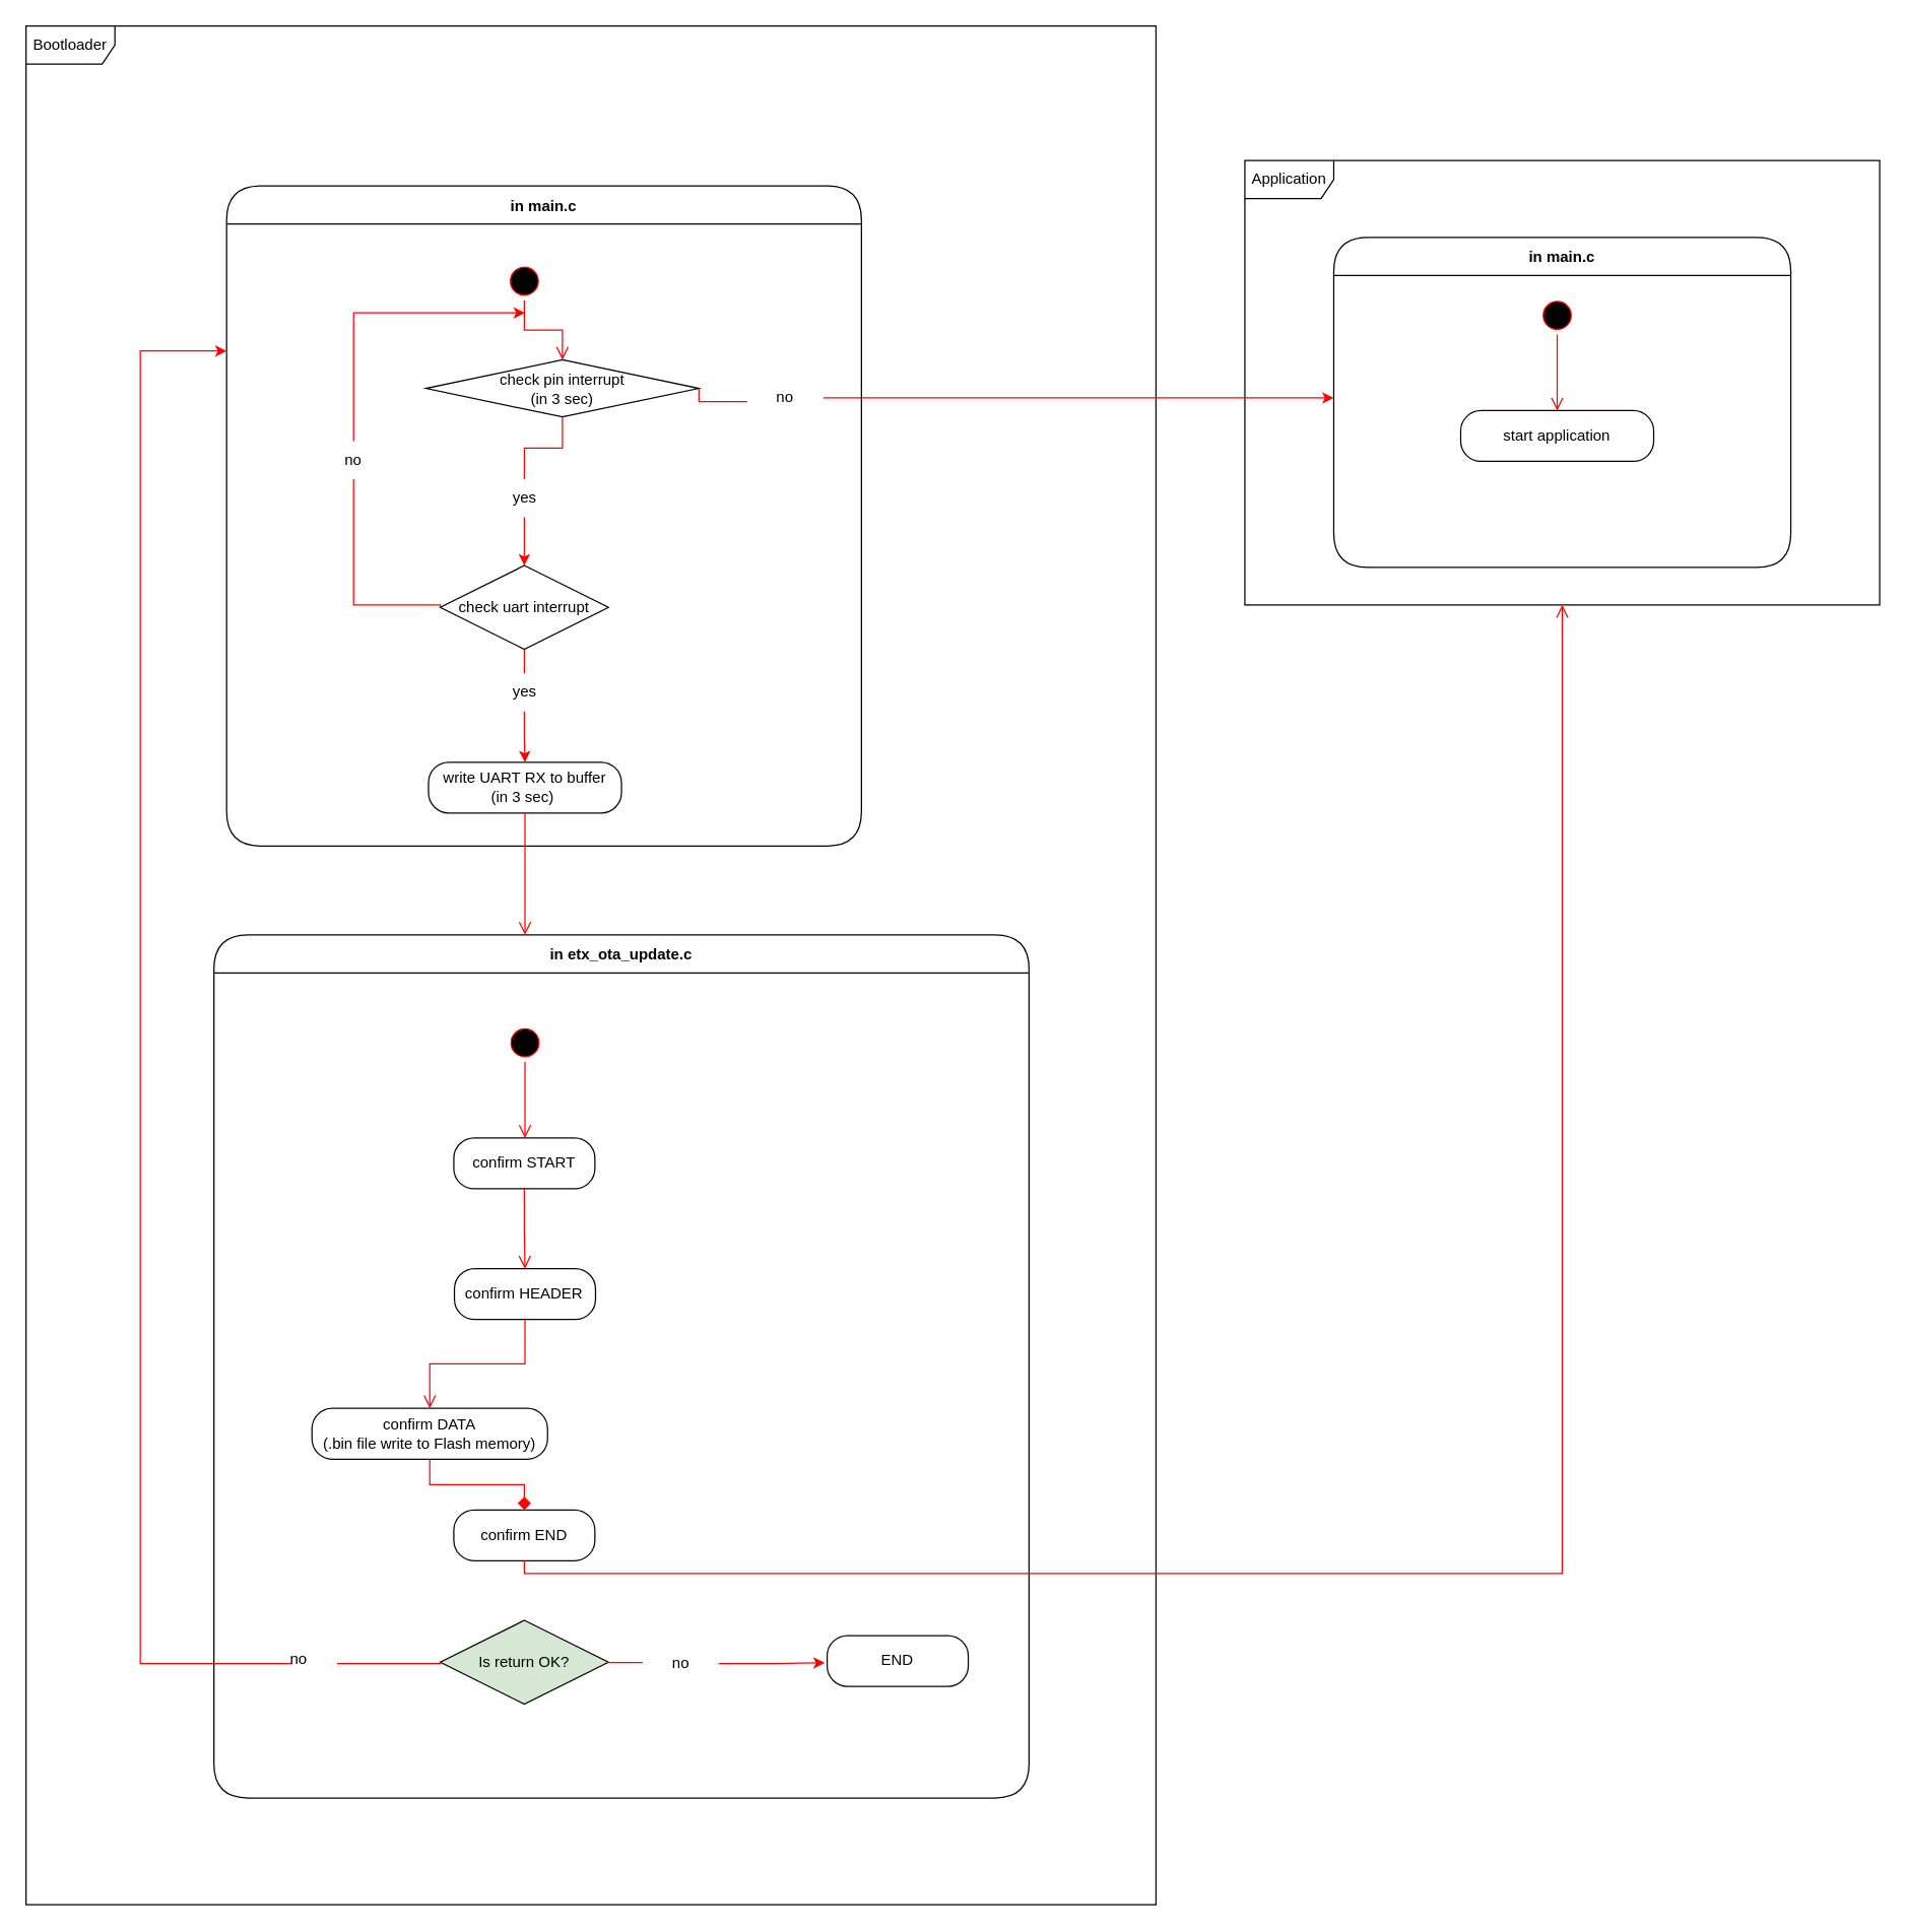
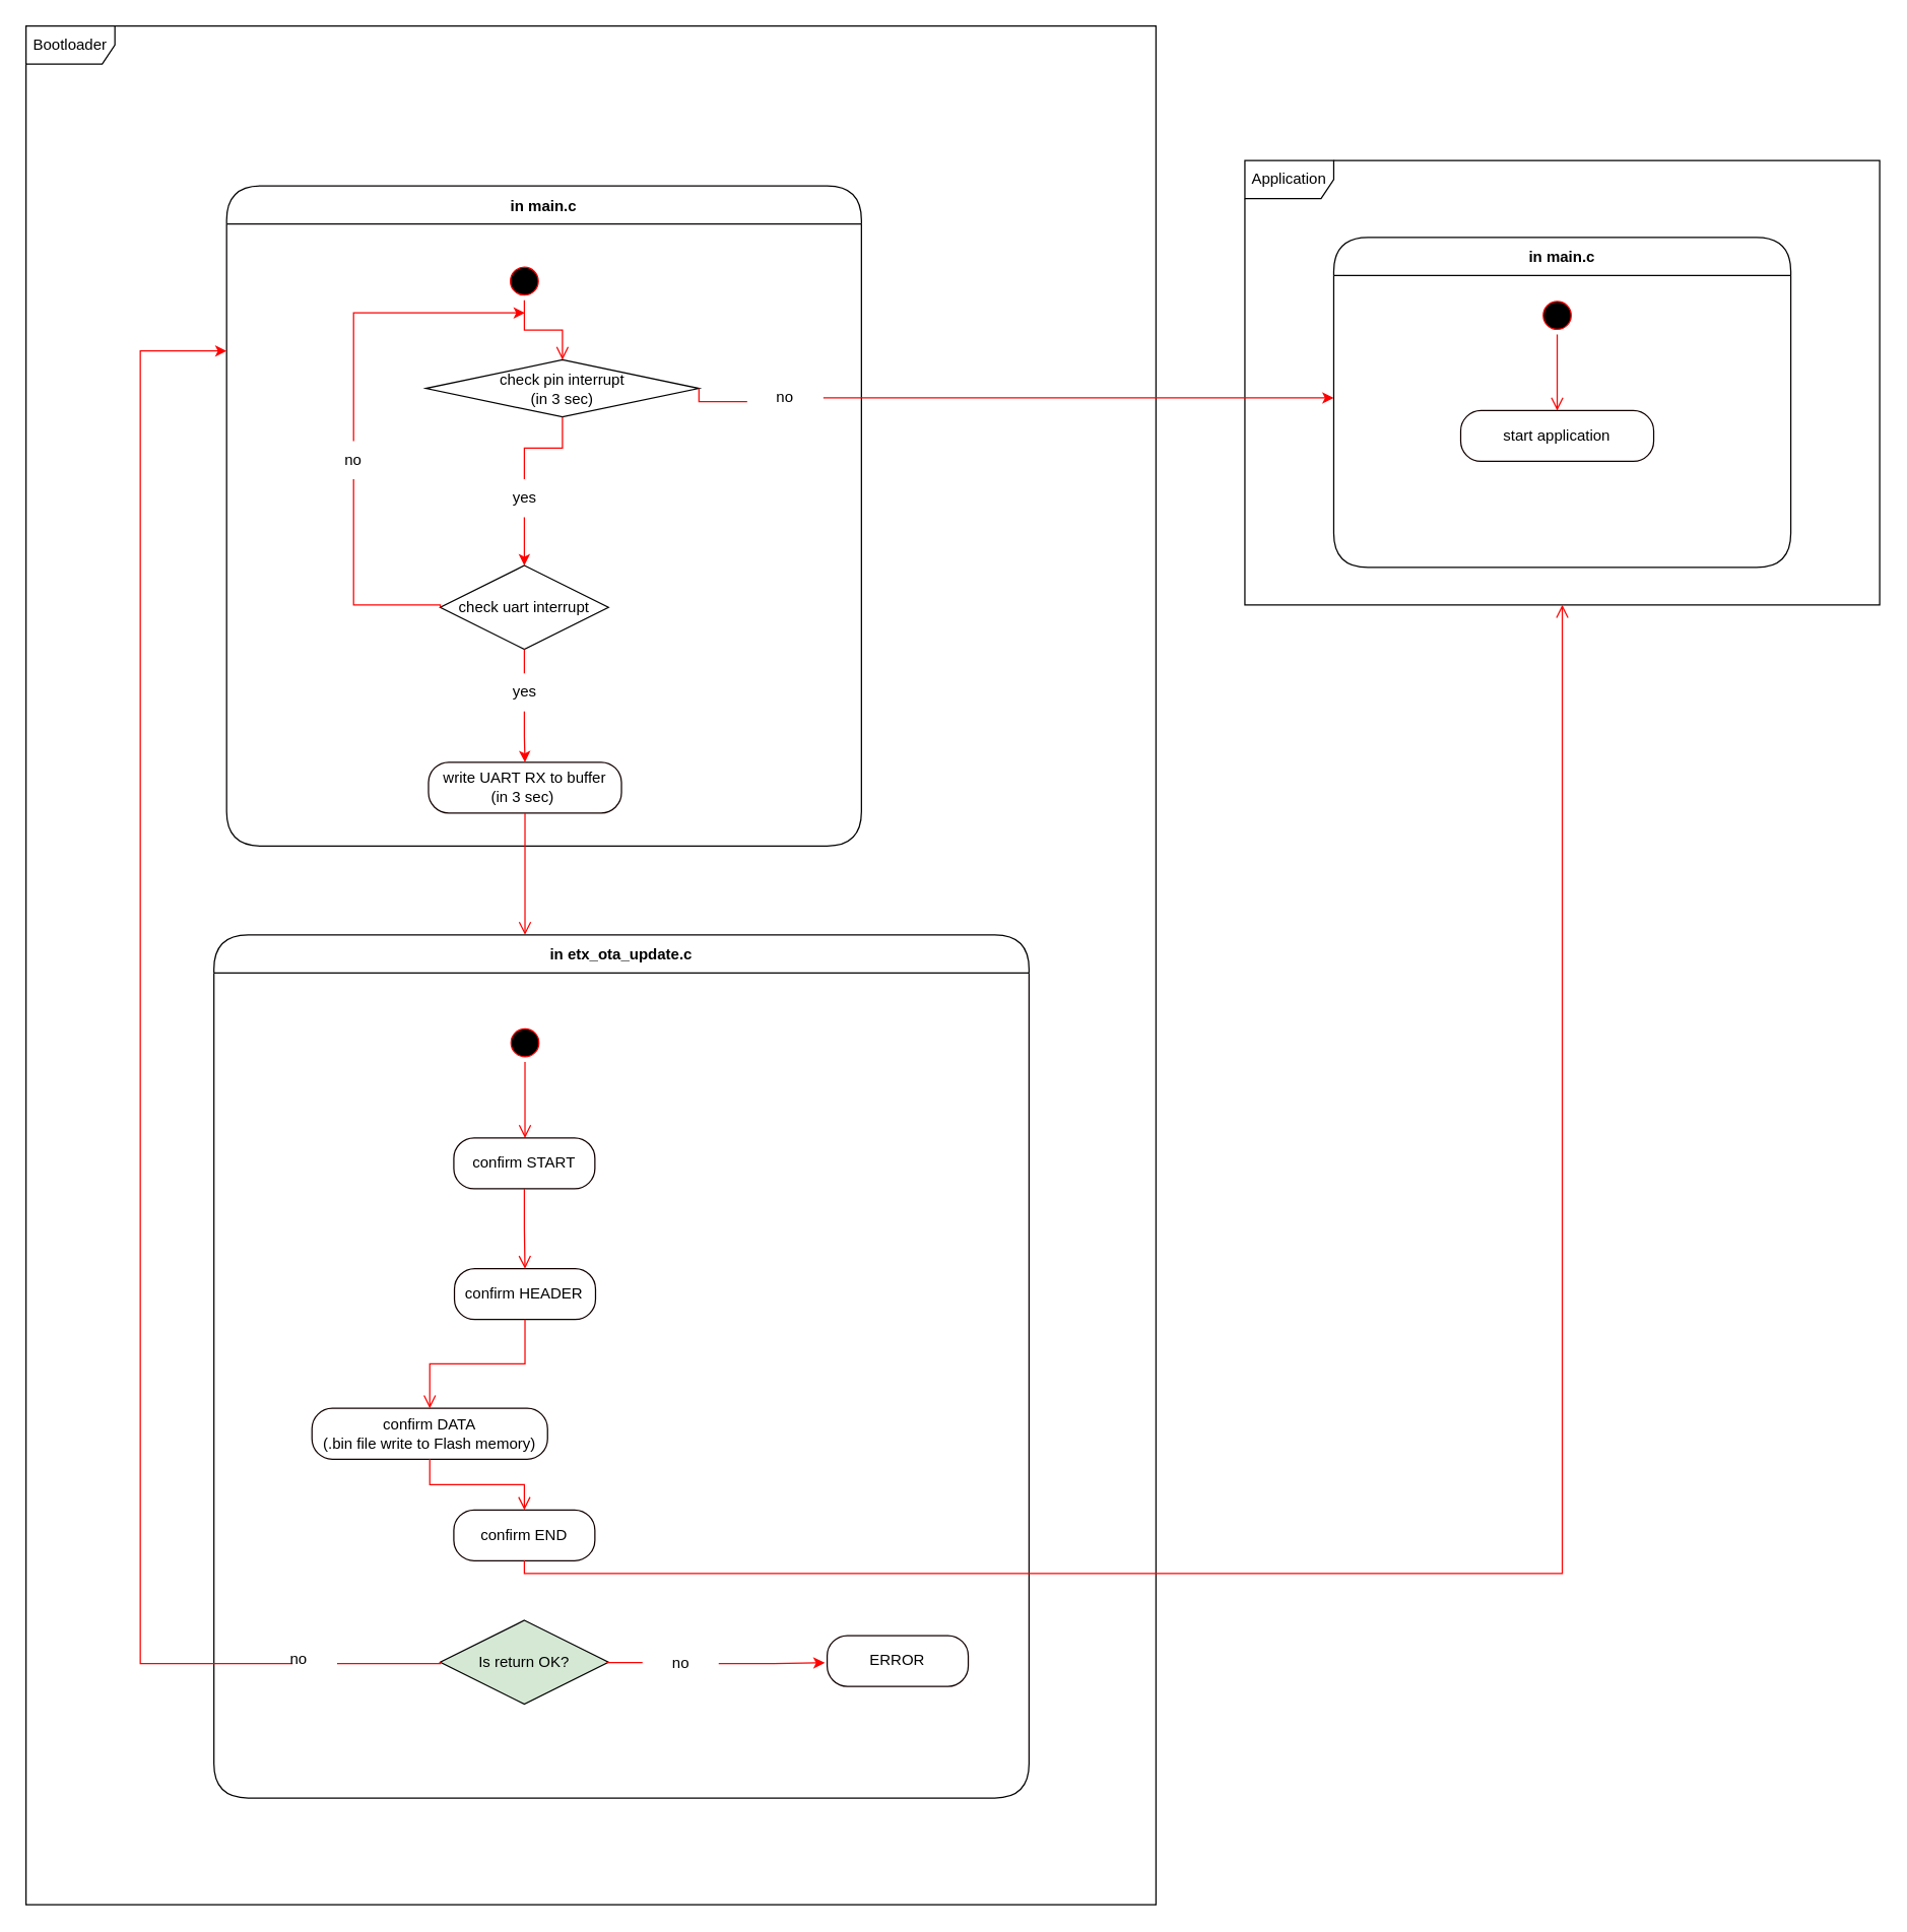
- <mxCell id="36" value="" style="edgeStyle=orthogonalEdgeStyle;html=1;verticalAlign=bottom;endArrow=diamond;endSize=8;strokeColor=#ff0000;rounded=0;exitX=0.5;exitY=1;exitDx=0;exitDy=0;" edge="1" parent="1" source="32" target="33"><mxGeometry relative="1" as="geometry"><mxPoint x="422.995" y="1099" as="targetPoint" /><mxPoint x="422.995" y="1049" as="sourcePoint" /></mxGeometry></mxCell>
+ <mxCell id="36" value="" style="edgeStyle=orthogonalEdgeStyle;html=1;verticalAlign=bottom;endArrow=open;endSize=8;strokeColor=#ff0000;rounded=0;exitX=0.5;exitY=1;exitDx=0;exitDy=0;" edge="1" parent="1" source="32" target="33"><mxGeometry relative="1" as="geometry"><mxPoint x="422.995" y="1099" as="targetPoint" /><mxPoint x="422.995" y="1049" as="sourcePoint" /></mxGeometry></mxCell>
- <mxCell id="42" value="END" style="rounded=1;whiteSpace=wrap;html=1;arcSize=40;fontColor=#000000;fillColor=#FFFFFF;strokeColor=#120000;" vertex="1" parent="1"><mxGeometry x="651" y="1288" width="111.13" height="40" as="geometry" /></mxCell>
+ <mxCell id="42" value="ERROR" style="rounded=1;whiteSpace=wrap;html=1;arcSize=40;fontColor=#000000;fillColor=#FFFFFF;strokeColor=#120000;" vertex="1" parent="1"><mxGeometry x="651" y="1288" width="111.13" height="40" as="geometry" /></mxCell>
